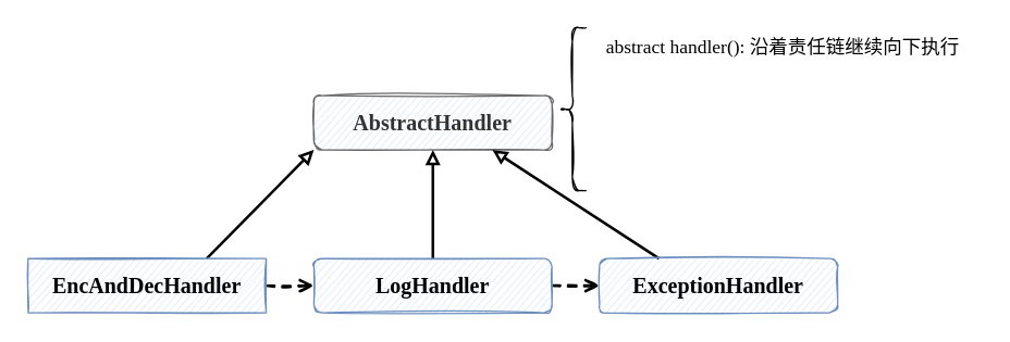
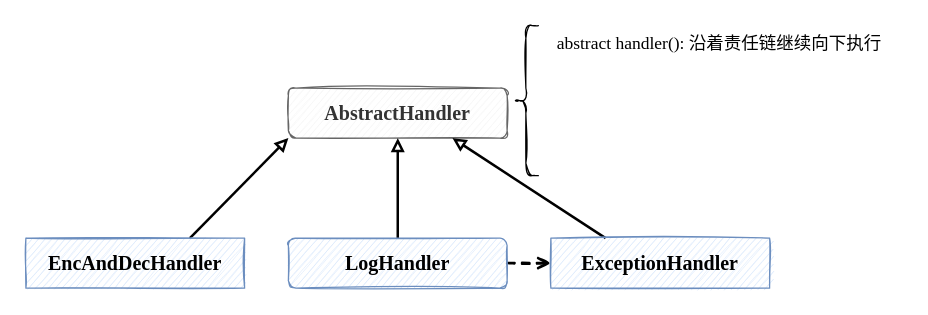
- <mxCell id="2" value="&lt;font face=&quot;Comic Sans MS&quot; style=&quot;font-size: 16px;&quot;&gt;&lt;b&gt;AbstractHandler&lt;/b&gt;&lt;/font&gt;" style="rounded=1;whiteSpace=wrap;html=1;fillColor=#dae8fc;strokeColor=#666666;sketch=1;strokeWidth=1;fontSize=13;fontColor=#333333;" parent="1" vertex="1"><mxGeometry x="230" y="70" width="175" height="40" as="geometry" /></mxCell>
+ <mxCell id="2" value="&lt;font face=&quot;Comic Sans MS&quot; style=&quot;font-size: 16px;&quot;&gt;&lt;b&gt;AbstractHandler&lt;/b&gt;&lt;/font&gt;" style="rounded=1;whiteSpace=wrap;html=1;fillColor=#f5f5f5;strokeColor=#666666;sketch=1;strokeWidth=1;fontSize=13;fontColor=#333333;" parent="1" vertex="1"><mxGeometry x="230" y="70" width="175" height="40" as="geometry" /></mxCell>
- <mxCell id="3" style="edgeStyle=none;rounded=0;sketch=1;orthogonalLoop=1;jettySize=auto;html=1;strokeWidth=2;fontFamily=Comic Sans MS;dashed=1;endArrow=open;endFill=0;" parent="1" source="5" target="10" edge="1"><mxGeometry relative="1" as="geometry" /></mxCell>
- <mxCell id="7" value="&lt;font face=&quot;Comic Sans MS&quot; style=&quot;font-size: 16px;&quot;&gt;&lt;b&gt;ExceptionHandler&lt;/b&gt;&lt;/font&gt;" style="rounded=1;whiteSpace=wrap;html=1;fillColor=#dae8fc;strokeColor=#6c8ebf;sketch=1;strokeWidth=1;fontSize=13;" parent="1" vertex="1"><mxGeometry x="440" y="190" width="175" height="40" as="geometry" /></mxCell>
+ <mxCell id="7" value="&lt;font face=&quot;Comic Sans MS&quot; style=&quot;font-size: 16px;&quot;&gt;&lt;b&gt;ExceptionHandler&lt;/b&gt;&lt;/font&gt;" style="whiteSpace=wrap;html=1;fillColor=#dae8fc;strokeColor=#6c8ebf;sketch=1;strokeWidth=1;fontSize=13;rounded=0;" parent="1" vertex="1"><mxGeometry x="440" y="190" width="175" height="40" as="geometry" /></mxCell>
